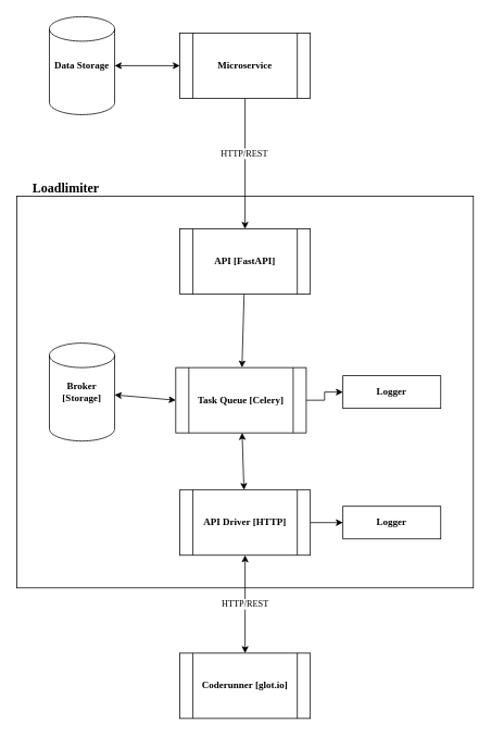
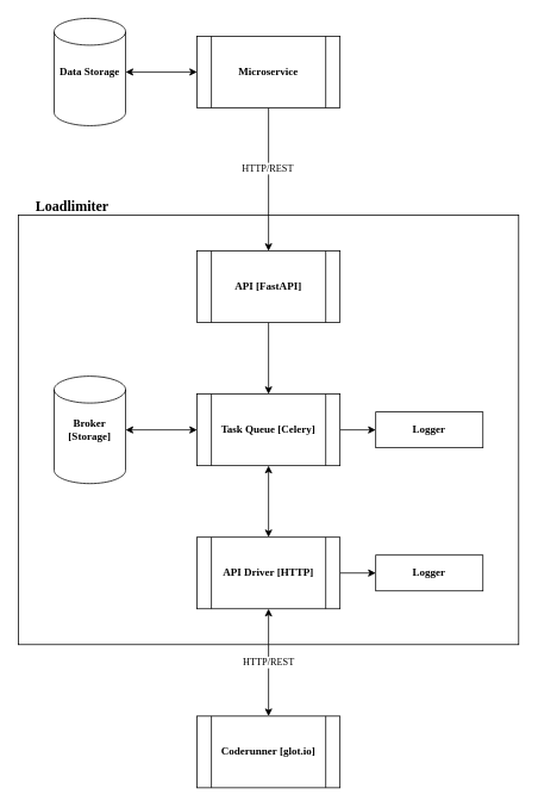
- <mxCell id="13" value="&lt;b&gt;Task Queue [Celery]&lt;/b&gt;" style="shape=process;whiteSpace=wrap;html=1;backgroundOutline=1;fontFamily=Fira Code;" vertex="1" parent="1"><mxGeometry x="215" y="450" width="160" height="80" as="geometry" /></mxCell>
+ <mxCell id="13" value="&lt;b&gt;Task Queue [Celery]&lt;/b&gt;" style="shape=process;whiteSpace=wrap;html=1;backgroundOutline=1;fontFamily=Fira Code;" vertex="1" parent="1"><mxGeometry x="220" y="440" width="160" height="80" as="geometry" /></mxCell>
